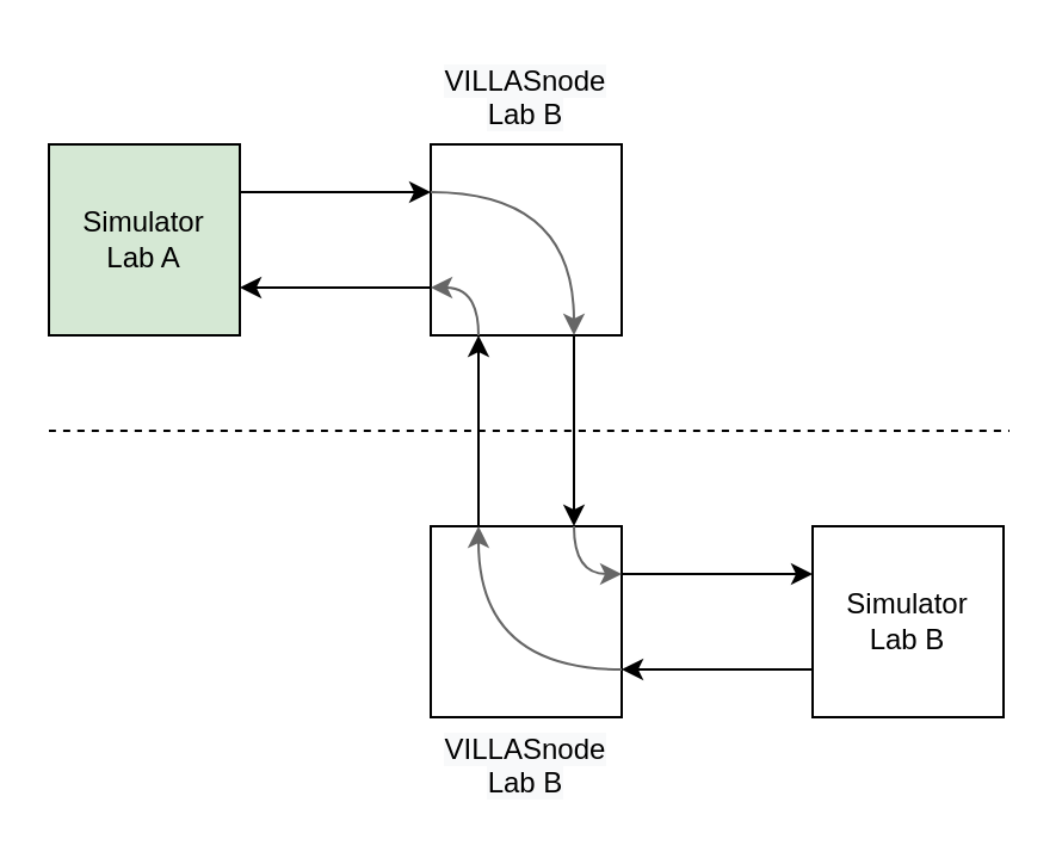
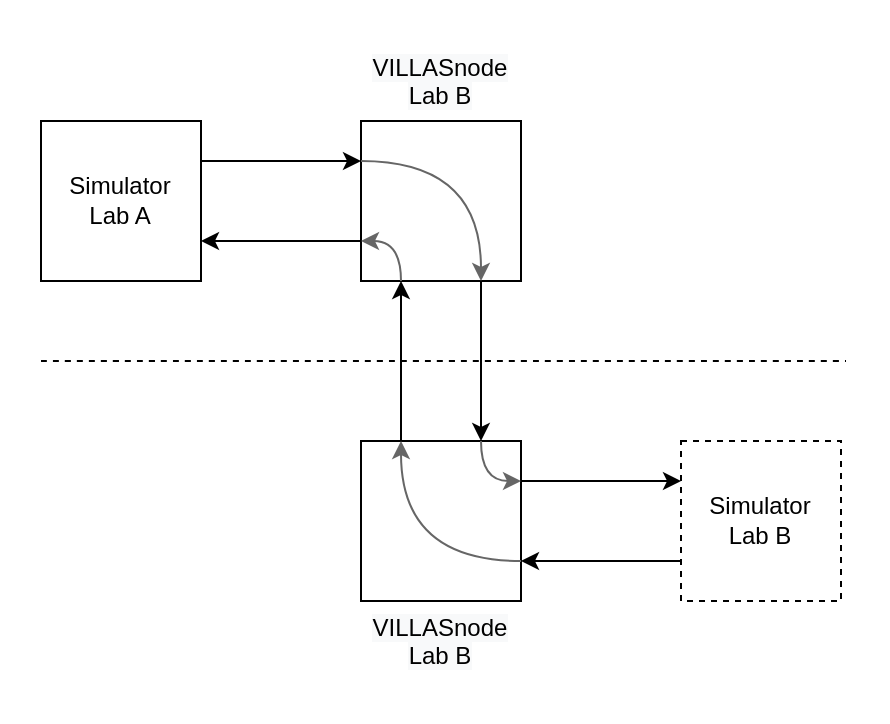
- <mxCell id="4" value="Simulator&lt;br&gt;Lab A" style="rounded=0;whiteSpace=wrap;html=1;fillColor=#d5e8d4;" vertex="1" parent="1"><mxGeometry x="20" y="60" width="80" height="80" as="geometry" /></mxCell>
+ <mxCell id="4" value="Simulator&lt;br&gt;Lab A" style="rounded=0;whiteSpace=wrap;html=1;" vertex="1" parent="1"><mxGeometry x="20" y="60" width="80" height="80" as="geometry" /></mxCell>
- <mxCell id="10" value="Simulator&lt;br&gt;Lab B" style="rounded=0;whiteSpace=wrap;html=1;" vertex="1" parent="1"><mxGeometry x="340" y="220" width="80" height="80" as="geometry" /></mxCell>
+ <mxCell id="10" value="Simulator&lt;br&gt;Lab B" style="rounded=0;whiteSpace=wrap;html=1;dashed=1;" vertex="1" parent="1"><mxGeometry x="340" y="220" width="80" height="80" as="geometry" /></mxCell>
